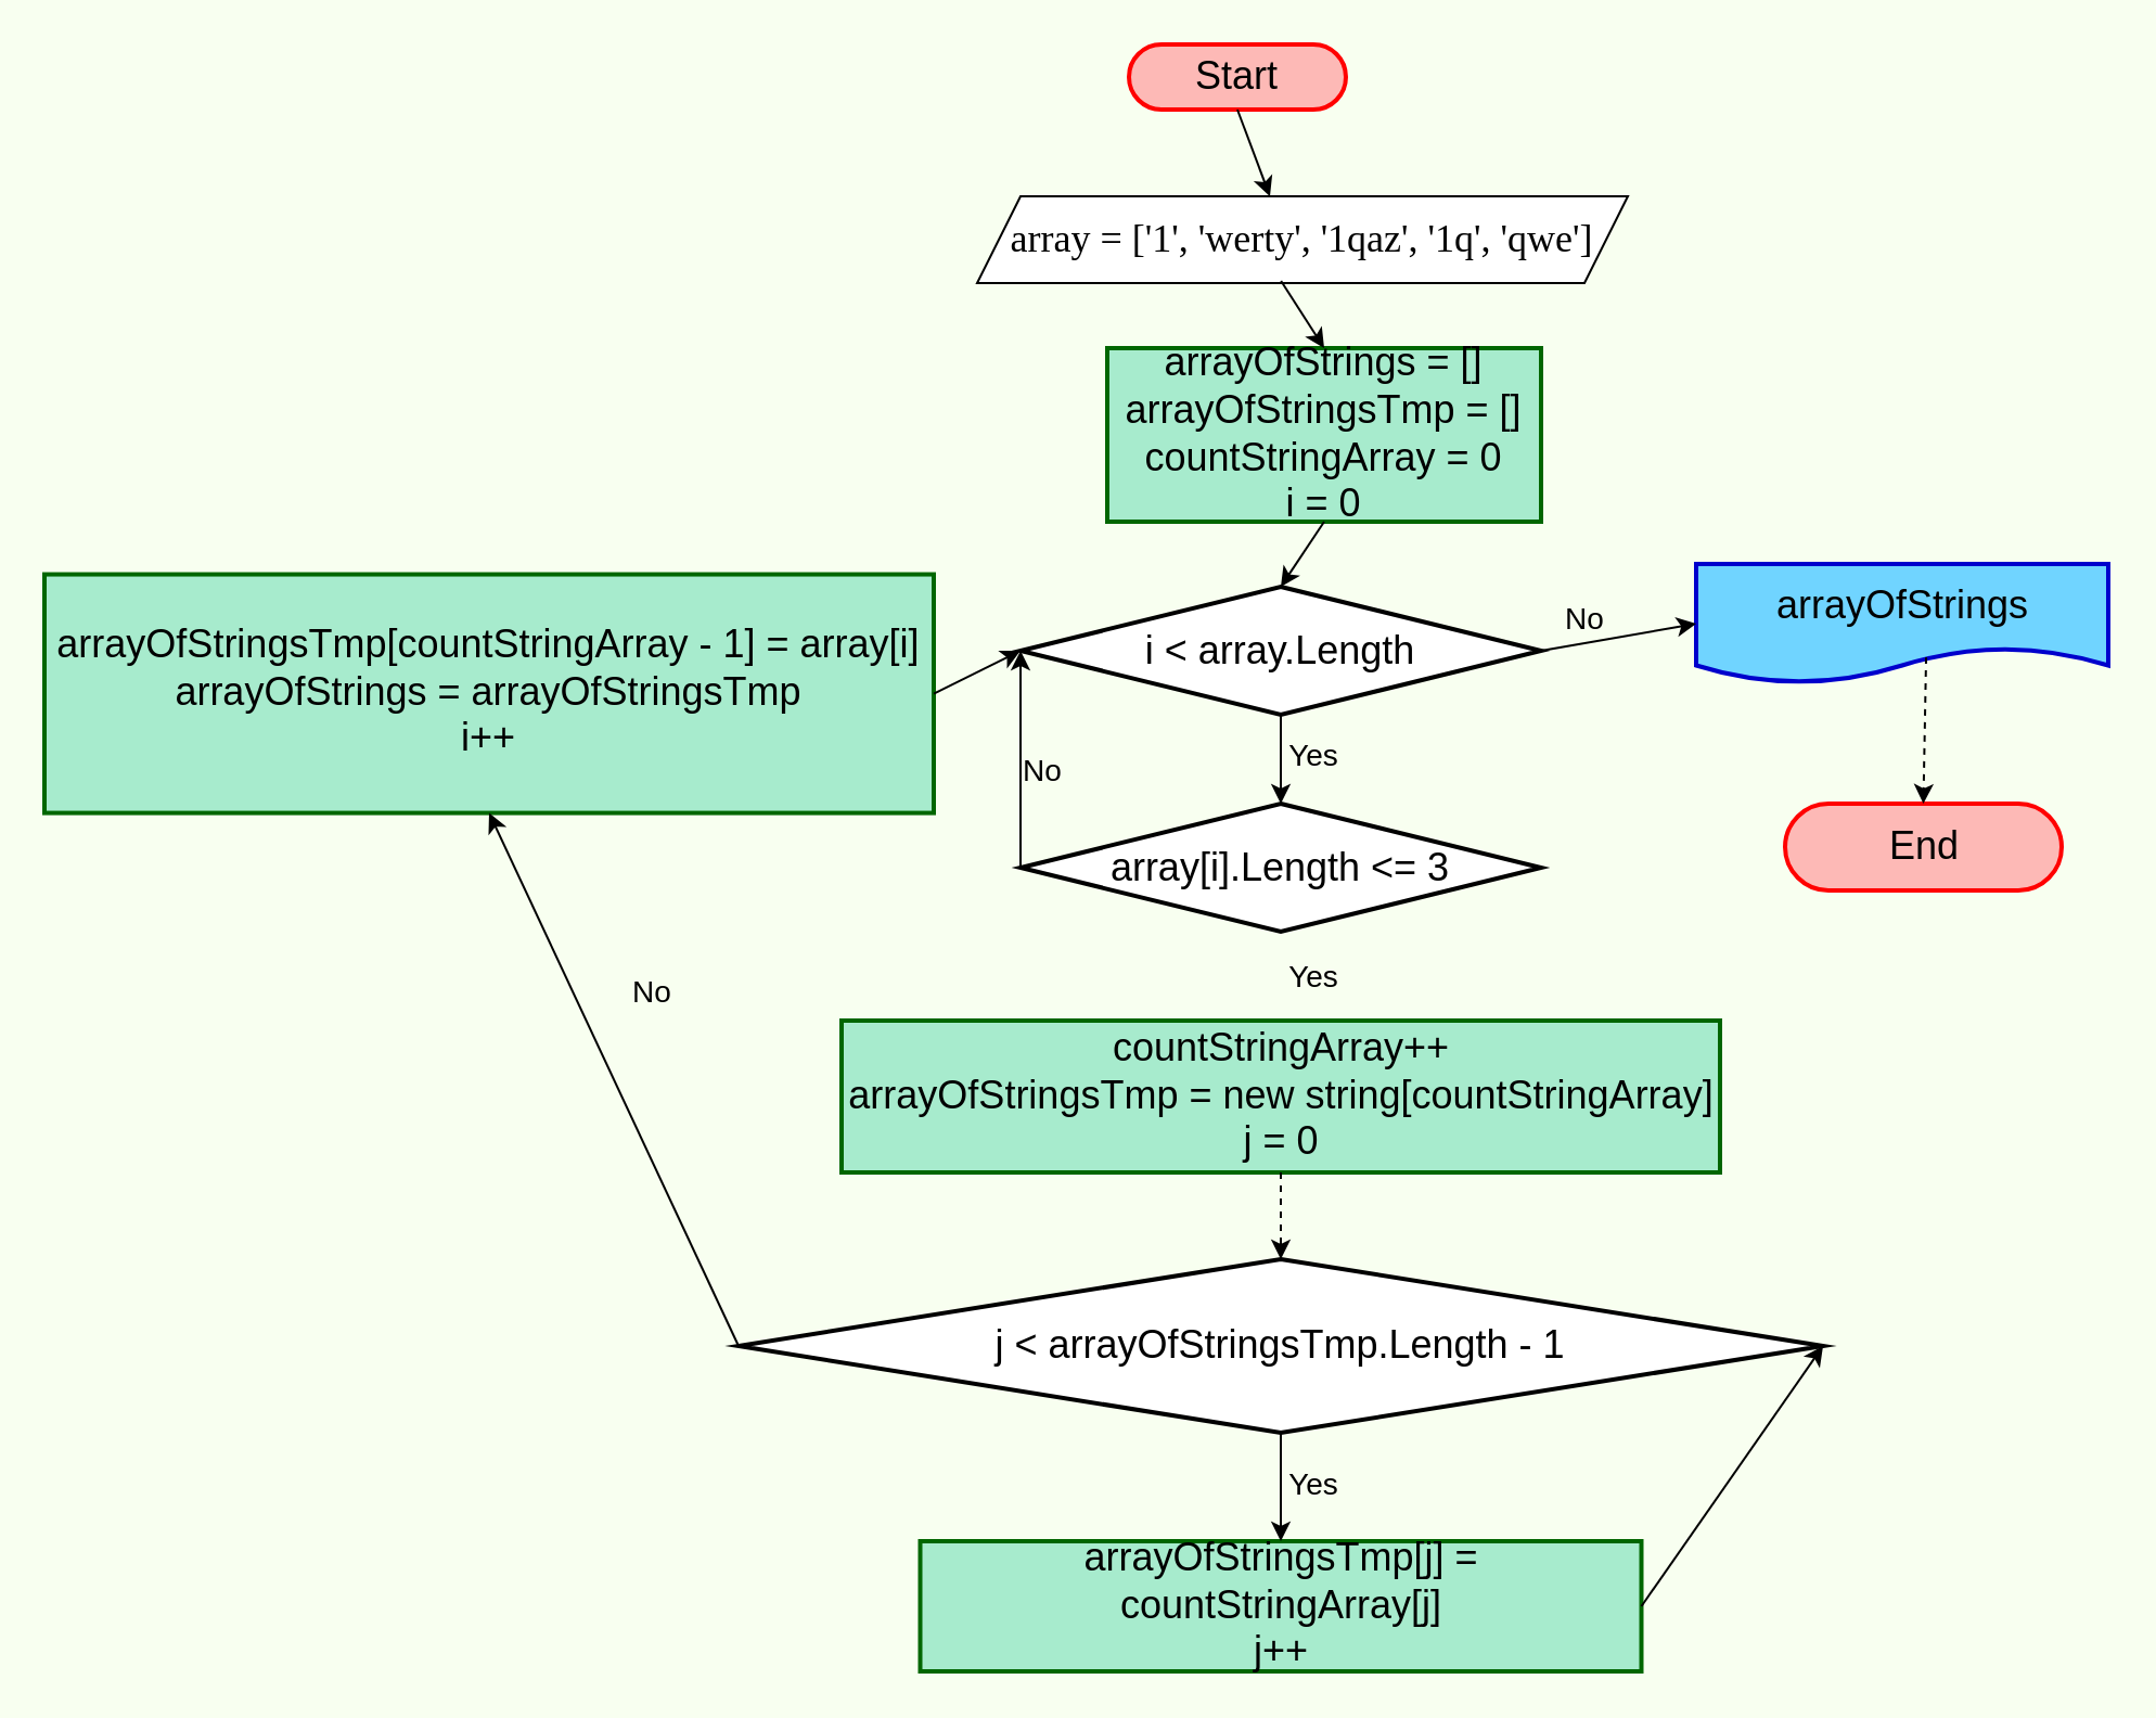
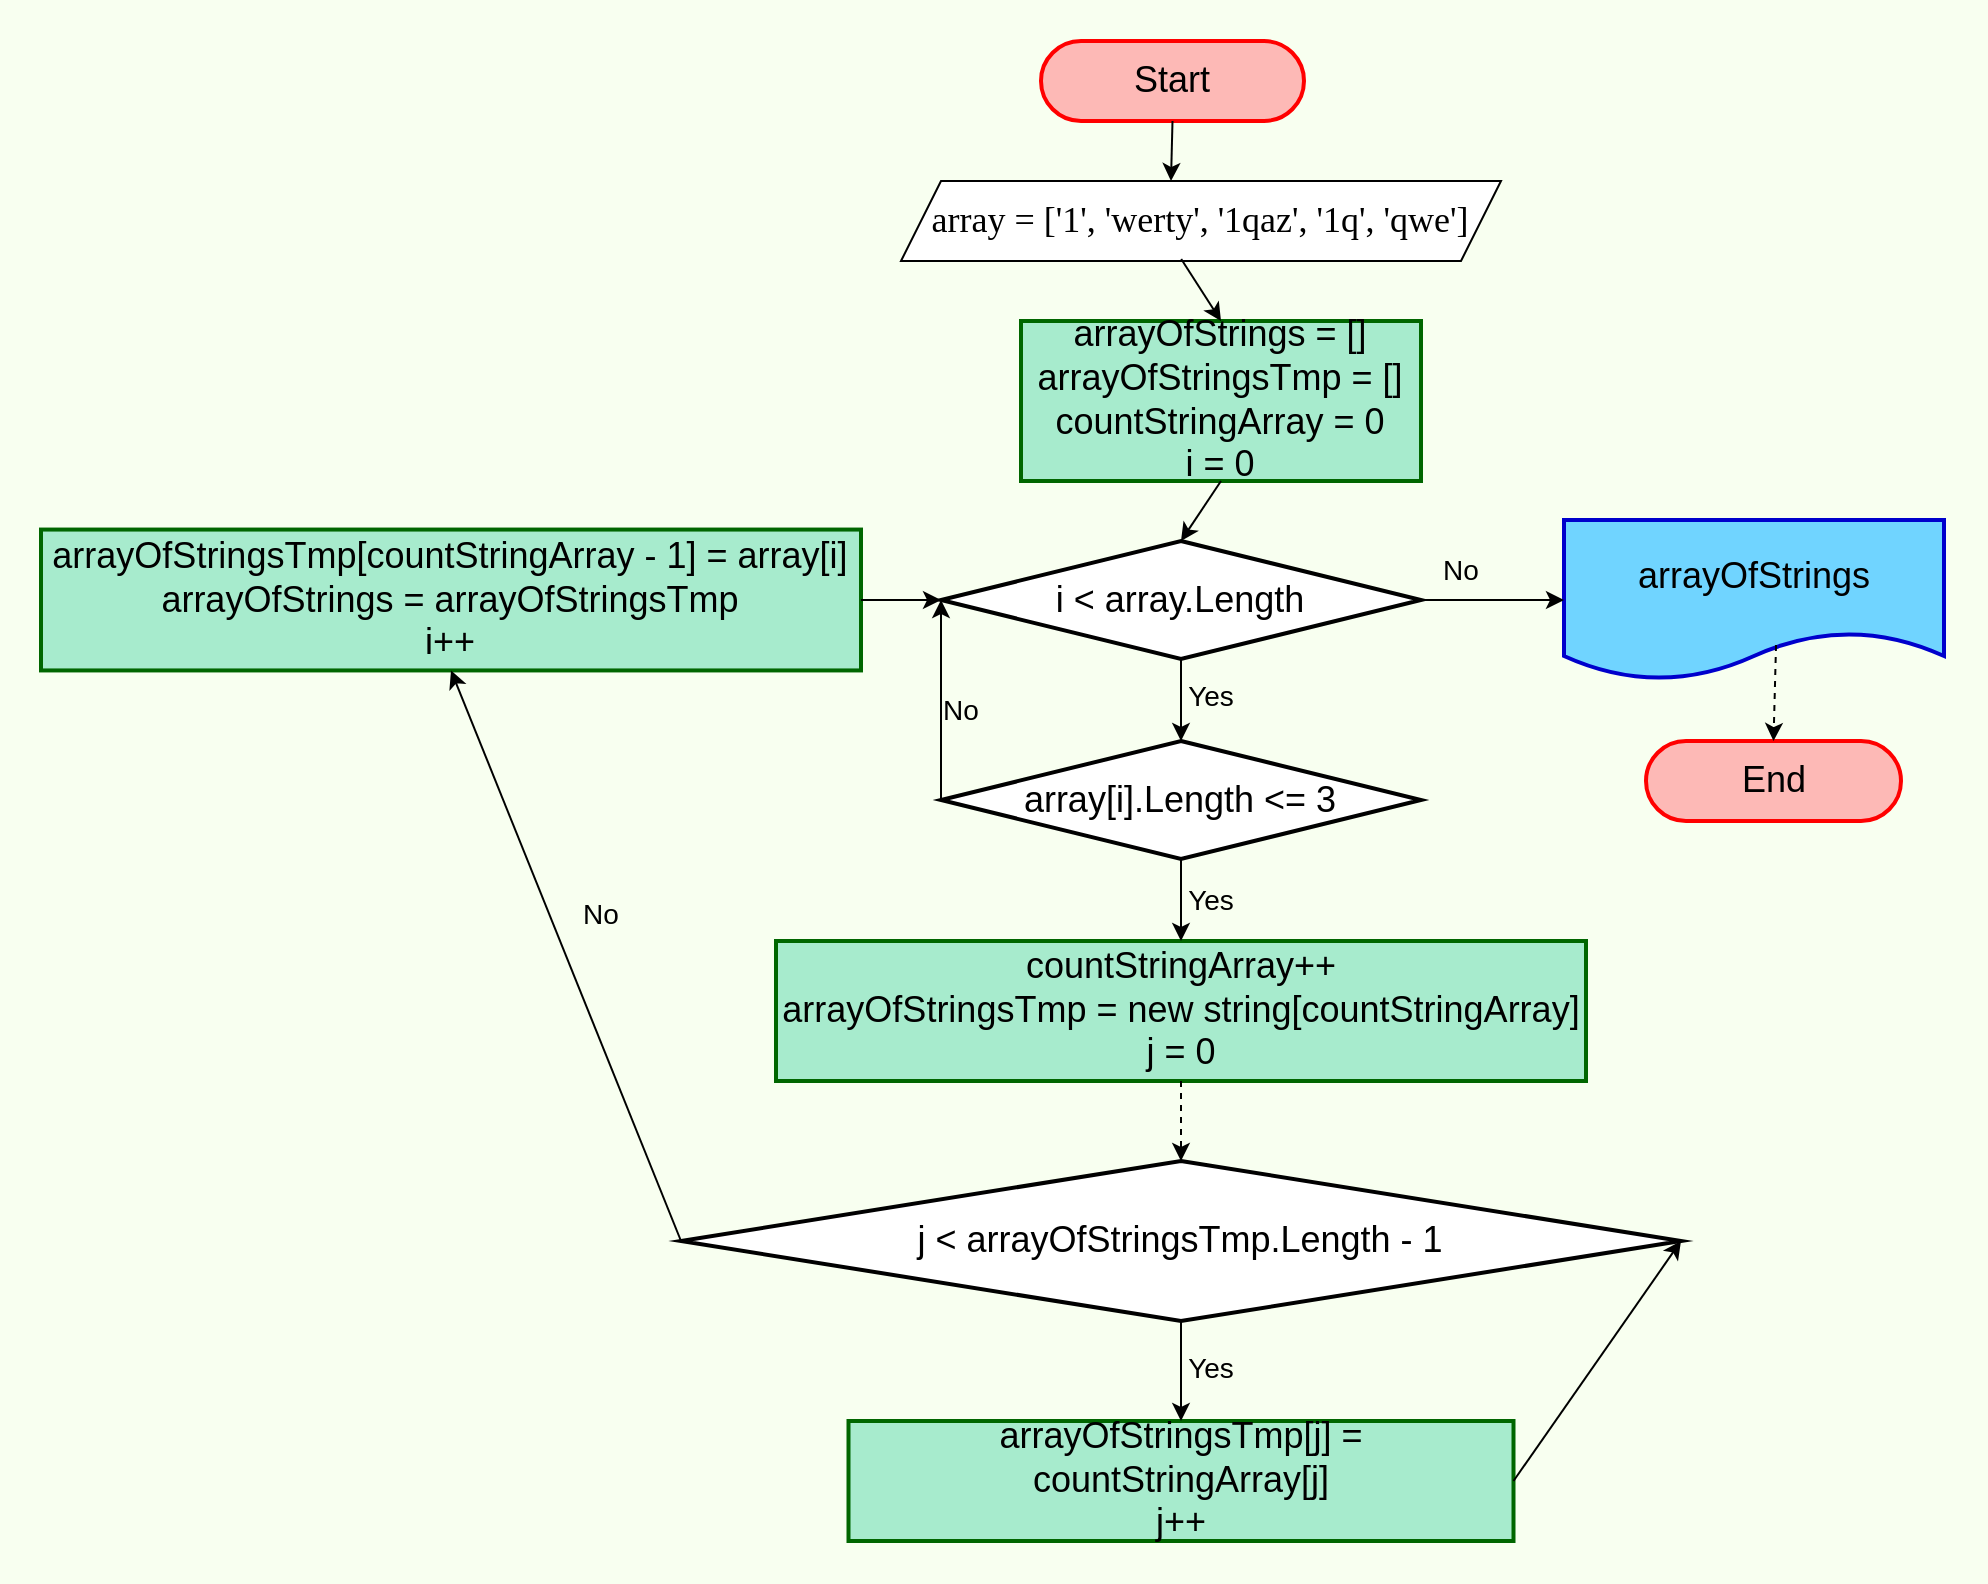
- <mxCell id="2" value="Start" style="rounded=1;whiteSpace=wrap;html=1;fontSize=18;arcSize=50;fillStyle=auto;gradientColor=none;fillColor=#FDB9B6;strokeWidth=2;strokeColor=#FF0000;" parent="1" vertex="1"><mxGeometry x="520" y="20" width="100" height="30" as="geometry" /></mxCell>
+ <mxCell id="2" value="Start" style="rounded=1;whiteSpace=wrap;html=1;fontSize=18;arcSize=50;fillStyle=auto;gradientColor=none;fillColor=#FDB9B6;strokeWidth=2;strokeColor=#FF0000;" parent="1" vertex="1"><mxGeometry x="520" y="20" width="131.5" height="40" as="geometry" /></mxCell>
- <mxCell id="3" value="arrayOfStrings" style="shape=document;whiteSpace=wrap;html=1;boundedLbl=1;fillStyle=auto;strokeColor=#0000CC;strokeWidth=2;fontSize=18;fillColor=#70D4FF;gradientColor=none;align=center;" parent="1" vertex="1"><mxGeometry x="781.5" y="259.5" width="190" height="55" as="geometry" /></mxCell>
+ <mxCell id="3" value="arrayOfStrings" style="shape=document;whiteSpace=wrap;html=1;boundedLbl=1;fillStyle=auto;strokeColor=#0000CC;strokeWidth=2;fontSize=18;fillColor=#70D4FF;gradientColor=none;align=center;" parent="1" vertex="1"><mxGeometry x="781.5" y="259.5" width="190" height="80" as="geometry" /></mxCell>
- <mxCell id="24" value="arrayOfStringsTmp[countStringArray - 1] = array[i]&lt;br&gt;arrayOfStrings = arrayOfStringsTmp&lt;br&gt;i++" style="rounded=0;whiteSpace=wrap;html=1;fillStyle=auto;strokeColor=#006600;strokeWidth=2;fontSize=18;fillColor=#A7EBCD;gradientColor=none;" vertex="1" parent="1"><mxGeometry x="20" y="264.28" width="410" height="110" as="geometry" /></mxCell>
+ <mxCell id="24" value="arrayOfStringsTmp[countStringArray - 1] = array[i]&lt;br&gt;arrayOfStrings = arrayOfStringsTmp&lt;br&gt;i++" style="rounded=0;whiteSpace=wrap;html=1;fillStyle=auto;strokeColor=#006600;strokeWidth=2;fontSize=18;fillColor=#A7EBCD;gradientColor=none;" vertex="1" parent="1"><mxGeometry x="20" y="264.28" width="410" height="70.44" as="geometry" /></mxCell>
+ <mxCell id="20" value="" style="endArrow=classic;html=1;exitX=0.5;exitY=1;exitDx=0;exitDy=0;exitPerimeter=0;entryX=0.5;entryY=0;entryDx=0;entryDy=0;" edge="1" parent="1" source="15" target="19"><mxGeometry width="50" height="50" relative="1" as="geometry"><mxPoint x="430" y="350" as="sourcePoint" /><mxPoint x="480" y="300" as="targetPoint" /></mxGeometry></mxCell>
